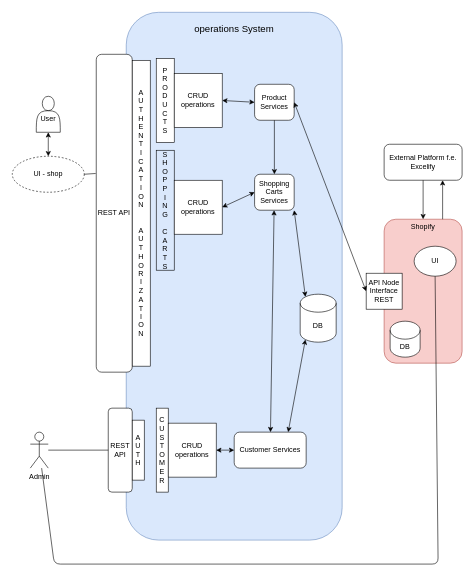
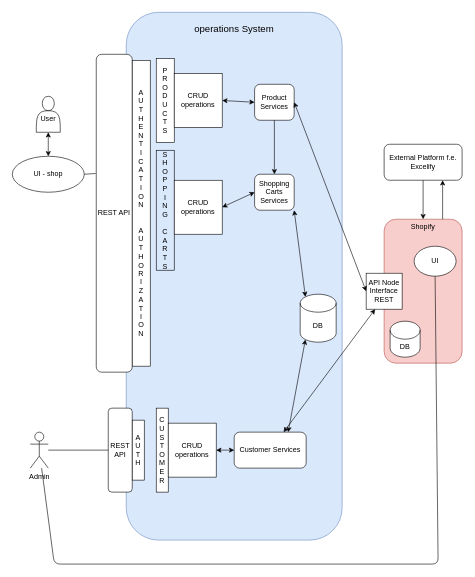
- <mxCell id="4" value="UI - shop" style="ellipse;whiteSpace=wrap;html=1;dashed=1;" parent="1" vertex="1"><mxGeometry x="20" y="260" width="120" height="60" as="geometry" /></mxCell>
+ <mxCell id="4" value="UI - shop" style="ellipse;whiteSpace=wrap;html=1;" parent="1" vertex="1"><mxGeometry x="20" y="260" width="120" height="60" as="geometry" /></mxCell>
- <mxCell id="38" value="" style="endArrow=classic;startArrow=classic;html=1;" edge="1" parent="1" source="34" target="20"><mxGeometry width="50" height="50" relative="1" as="geometry"><mxPoint x="600" y="510" as="sourcePoint" /><mxPoint x="650" y="460" as="targetPoint" /></mxGeometry></mxCell>
+ <mxCell id="38" value="" style="endArrow=classic;startArrow=classic;html=1;entryX=0.25;entryY=1;entryDx=0;entryDy=0;" edge="1" parent="1" source="34" target="9"><mxGeometry width="50" height="50" relative="1" as="geometry"><mxPoint x="600" y="510" as="sourcePoint" /><mxPoint x="650" y="460" as="targetPoint" /></mxGeometry></mxCell>
